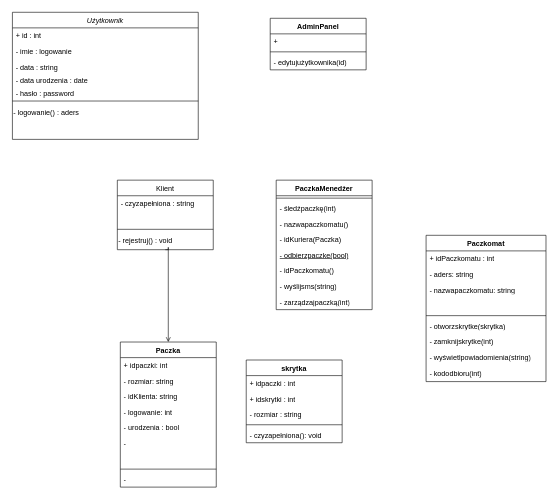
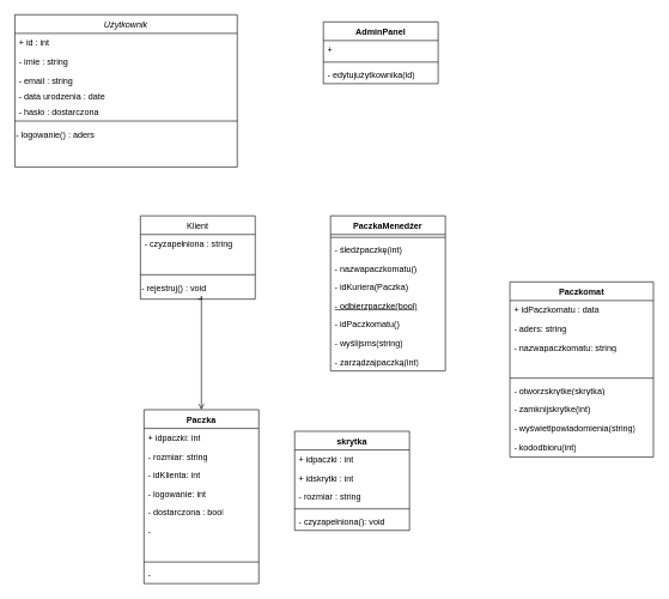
- <mxCell id="9" value="- imie : logowanie&#10;" style="text;align=left;verticalAlign=top;spacingLeft=4;spacingRight=4;overflow=hidden;rotatable=0;points=[[0,0.5],[1,0.5]];portConstraint=eastwest;rounded=0;shadow=0;html=0;" parent="7" vertex="1"><mxGeometry y="52" width="310" height="26" as="geometry" /></mxCell>
+ <mxCell id="9" value="- imie : string&#10;" style="text;align=left;verticalAlign=top;spacingLeft=4;spacingRight=4;overflow=hidden;rotatable=0;points=[[0,0.5],[1,0.5]];portConstraint=eastwest;rounded=0;shadow=0;html=0;" parent="7" vertex="1"><mxGeometry y="52" width="310" height="26" as="geometry" /></mxCell>
- <mxCell id="10" value="- data : string&#10;" style="text;align=left;verticalAlign=top;spacingLeft=4;spacingRight=4;overflow=hidden;rotatable=0;points=[[0,0.5],[1,0.5]];portConstraint=eastwest;rounded=0;shadow=0;html=0;" parent="7" vertex="1"><mxGeometry y="78" width="310" height="22" as="geometry" /></mxCell>
+ <mxCell id="10" value="- email : string&#10;" style="text;align=left;verticalAlign=top;spacingLeft=4;spacingRight=4;overflow=hidden;rotatable=0;points=[[0,0.5],[1,0.5]];portConstraint=eastwest;rounded=0;shadow=0;html=0;" parent="7" vertex="1"><mxGeometry y="78" width="310" height="22" as="geometry" /></mxCell>
- <mxCell id="12" value="- hasło : password" style="text;align=left;verticalAlign=top;spacingLeft=4;spacingRight=4;overflow=hidden;rotatable=0;points=[[0,0.5],[1,0.5]];portConstraint=eastwest;rounded=0;shadow=0;html=0;" parent="7" vertex="1"><mxGeometry y="122" width="310" height="22" as="geometry" /></mxCell>
+ <mxCell id="12" value="- hasło : dostarczona" style="text;align=left;verticalAlign=top;spacingLeft=4;spacingRight=4;overflow=hidden;rotatable=0;points=[[0,0.5],[1,0.5]];portConstraint=eastwest;rounded=0;shadow=0;html=0;" parent="7" vertex="1"><mxGeometry y="122" width="310" height="22" as="geometry" /></mxCell>
- <mxCell id="37" value="+ idPaczkomatu : int" style="text;strokeColor=none;fillColor=none;align=left;verticalAlign=top;spacingLeft=4;spacingRight=4;overflow=hidden;rotatable=0;points=[[0,0.5],[1,0.5]];portConstraint=eastwest;whiteSpace=wrap;html=1;" parent="36" vertex="1"><mxGeometry y="26" width="200" height="26" as="geometry" /></mxCell>
+ <mxCell id="37" value="+ idPaczkomatu : data" style="text;strokeColor=none;fillColor=none;align=left;verticalAlign=top;spacingLeft=4;spacingRight=4;overflow=hidden;rotatable=0;points=[[0,0.5],[1,0.5]];portConstraint=eastwest;whiteSpace=wrap;html=1;" parent="36" vertex="1"><mxGeometry y="26" width="200" height="26" as="geometry" /></mxCell>
- <mxCell id="19" value="- idKlienta: string&lt;div&gt;&lt;br&gt;&lt;/div&gt;" style="text;strokeColor=none;fillColor=none;align=left;verticalAlign=top;spacingLeft=4;spacingRight=4;overflow=hidden;rotatable=0;points=[[0,0.5],[1,0.5]];portConstraint=eastwest;whiteSpace=wrap;html=1;" parent="16" vertex="1"><mxGeometry y="78" width="160" height="26" as="geometry" /></mxCell>
+ <mxCell id="19" value="- idKlienta: int&lt;div&gt;&lt;br&gt;&lt;/div&gt;" style="text;strokeColor=none;fillColor=none;align=left;verticalAlign=top;spacingLeft=4;spacingRight=4;overflow=hidden;rotatable=0;points=[[0,0.5],[1,0.5]];portConstraint=eastwest;whiteSpace=wrap;html=1;" parent="16" vertex="1"><mxGeometry y="78" width="160" height="26" as="geometry" /></mxCell>
- <mxCell id="21" value="- urodzenia : bool" style="text;strokeColor=none;fillColor=none;align=left;verticalAlign=top;spacingLeft=4;spacingRight=4;overflow=hidden;rotatable=0;points=[[0,0.5],[1,0.5]];portConstraint=eastwest;whiteSpace=wrap;html=1;" parent="16" vertex="1"><mxGeometry y="130" width="160" height="26" as="geometry" /></mxCell>
+ <mxCell id="21" value="- dostarczona : bool" style="text;strokeColor=none;fillColor=none;align=left;verticalAlign=top;spacingLeft=4;spacingRight=4;overflow=hidden;rotatable=0;points=[[0,0.5],[1,0.5]];portConstraint=eastwest;whiteSpace=wrap;html=1;" parent="16" vertex="1"><mxGeometry y="130" width="160" height="26" as="geometry" /></mxCell>
